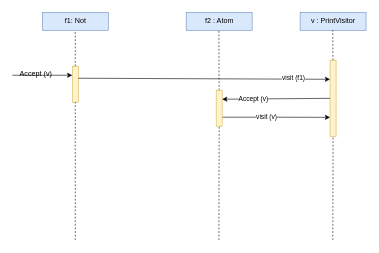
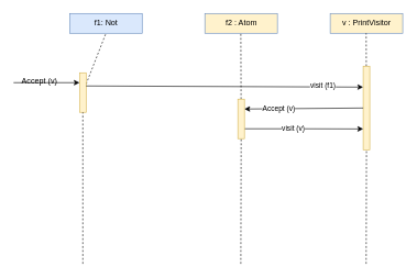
- <mxCell id="2" value="f1: Not" style="html=1;fillColor=#dae8fc;strokeColor=#6c8ebf;" vertex="1" parent="1"><mxGeometry x="70" y="20" width="110" height="30" as="geometry" /></mxCell>
+ <mxCell id="2" value="f1: Not" style="html=1;fillColor=#dae8fc;strokeColor=#6c8ebf;" vertex="1" parent="1"><mxGeometry x="105" y="20" width="110" height="30" as="geometry" /></mxCell>
- <mxCell id="3" value="f2 : Atom" style="html=1;fillColor=#dae8fc;strokeColor=#6c8ebf;" vertex="1" parent="1"><mxGeometry x="310" y="20" width="110" height="30" as="geometry" /></mxCell>
+ <mxCell id="3" value="f2 : Atom" style="html=1;fillColor=#fff2cc;strokeColor=#6c8ebf;" vertex="1" parent="1"><mxGeometry x="310" y="20" width="110" height="30" as="geometry" /></mxCell>
- <mxCell id="4" value="v : PrintVisitor" style="html=1;fillColor=#dae8fc;strokeColor=#6c8ebf;" vertex="1" parent="1"><mxGeometry x="500" y="20" width="110" height="30" as="geometry" /></mxCell>
+ <mxCell id="4" value="v : PrintVisitor" style="html=1;fillColor=#fff2cc;strokeColor=#6c8ebf;" vertex="1" parent="1"><mxGeometry x="500" y="20" width="110" height="30" as="geometry" /></mxCell>
